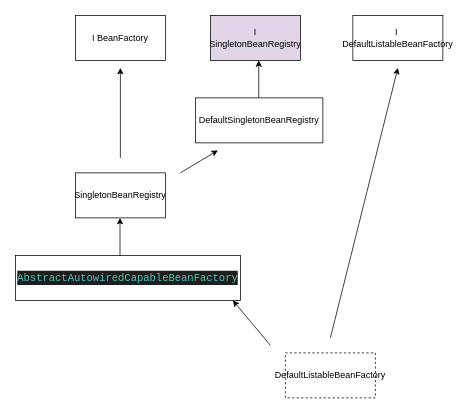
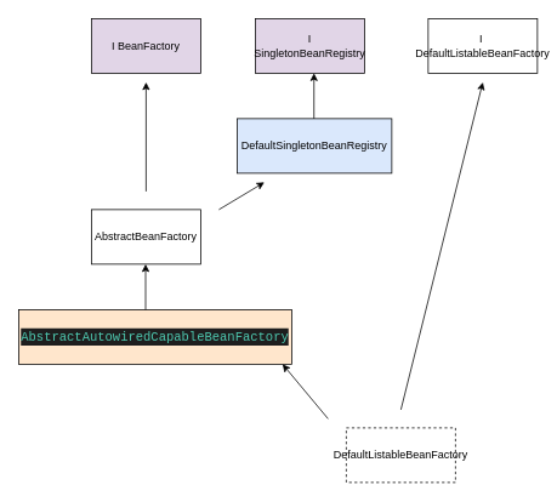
- <mxCell id="2" value="I BeanFactory" style="rounded=0;whiteSpace=wrap;html=1;" vertex="1" parent="1"><mxGeometry x="100" y="20" width="120" height="60" as="geometry" /></mxCell>
+ <mxCell id="2" value="I BeanFactory" style="rounded=0;whiteSpace=wrap;html=1;fillColor=#e1d5e7;" vertex="1" parent="1"><mxGeometry x="100" y="20" width="120" height="60" as="geometry" /></mxCell>
- <mxCell id="4" value="DefaultSingletonBeanRegistry" style="rounded=0;whiteSpace=wrap;html=1;" vertex="1" parent="1"><mxGeometry x="260" y="130" width="170" height="60" as="geometry" /></mxCell>
+ <mxCell id="4" value="DefaultSingletonBeanRegistry" style="rounded=0;whiteSpace=wrap;html=1;fillColor=#dae8fc;" vertex="1" parent="1"><mxGeometry x="260" y="130" width="170" height="60" as="geometry" /></mxCell>
- <mxCell id="7" value="SingletonBeanRegistry" style="rounded=0;whiteSpace=wrap;html=1;" vertex="1" parent="1"><mxGeometry x="100" y="230" width="120" height="60" as="geometry" /></mxCell>
+ <mxCell id="7" value="AbstractBeanFactory" style="rounded=0;whiteSpace=wrap;html=1;" vertex="1" parent="1"><mxGeometry x="100" y="230" width="120" height="60" as="geometry" /></mxCell>
- <mxCell id="10" value="&lt;div style=&quot;background-color: rgb(30 , 30 , 30) ; font-family: &amp;#34;consolas&amp;#34; , &amp;#34;courier new&amp;#34; , monospace ; font-size: 14px ; line-height: 19px ; color: rgb(212 , 212 , 212)&quot;&gt;&lt;div style=&quot;line-height: 19px&quot;&gt;&lt;span style=&quot;color: #4ec9b0&quot;&gt;AbstractAutowiredCapableBeanFactory&lt;/span&gt;&lt;/div&gt;&lt;/div&gt;" style="rounded=0;whiteSpace=wrap;html=1;" vertex="1" parent="1"><mxGeometry x="20" y="340" width="300" height="60" as="geometry" /></mxCell>
+ <mxCell id="10" value="&lt;div style=&quot;background-color: rgb(30 , 30 , 30) ; font-family: &amp;#34;consolas&amp;#34; , &amp;#34;courier new&amp;#34; , monospace ; font-size: 14px ; line-height: 19px ; color: rgb(212 , 212 , 212)&quot;&gt;&lt;div style=&quot;line-height: 19px&quot;&gt;&lt;span style=&quot;color: #4ec9b0&quot;&gt;AbstractAutowiredCapableBeanFactory&lt;/span&gt;&lt;/div&gt;&lt;/div&gt;" style="rounded=0;whiteSpace=wrap;html=1;fillColor=#ffe6cc;" vertex="1" parent="1"><mxGeometry x="20" y="340" width="300" height="60" as="geometry" /></mxCell>
